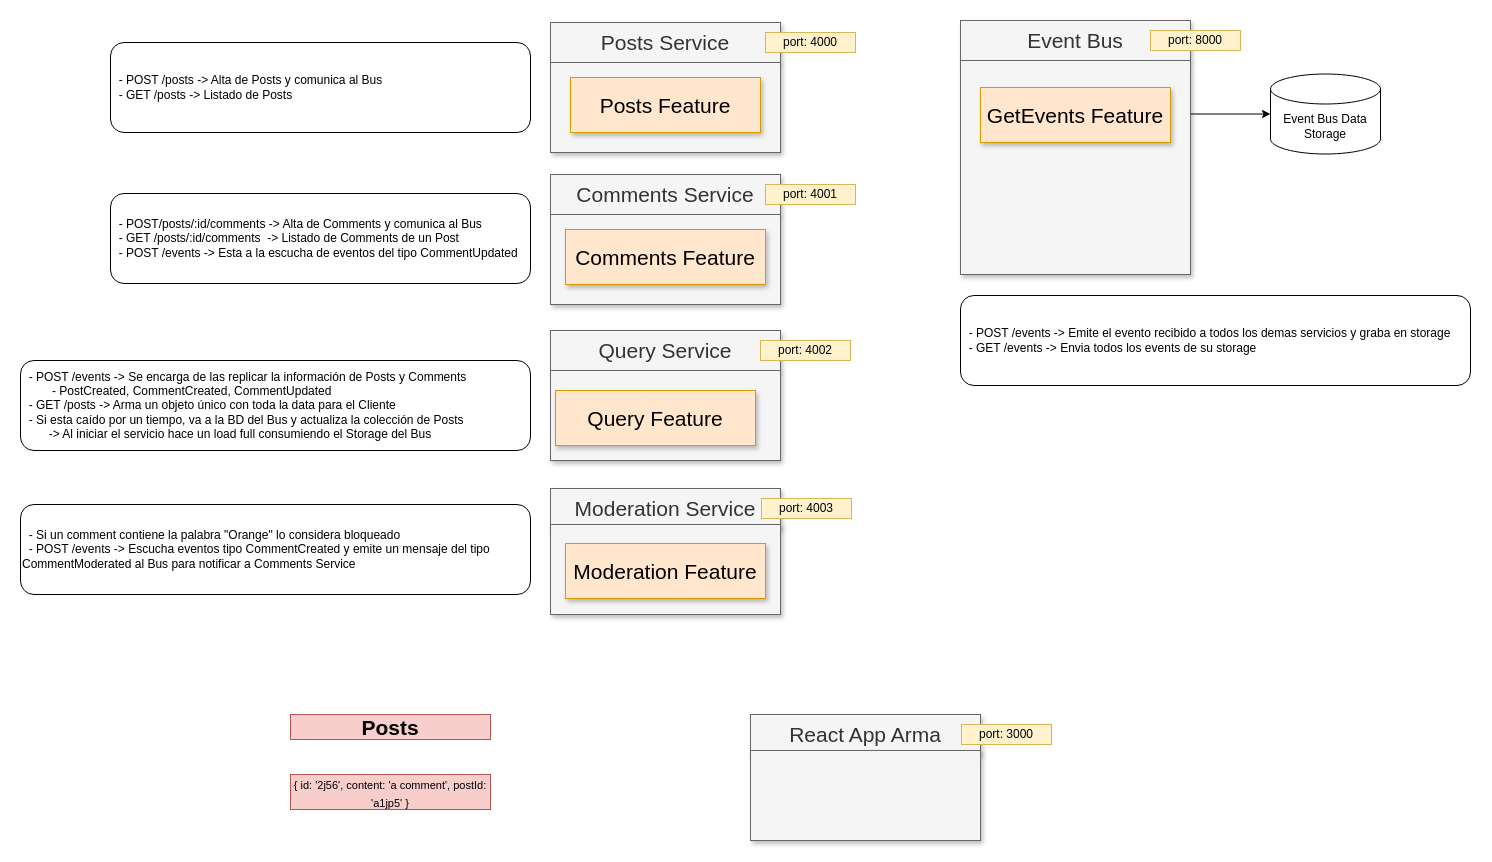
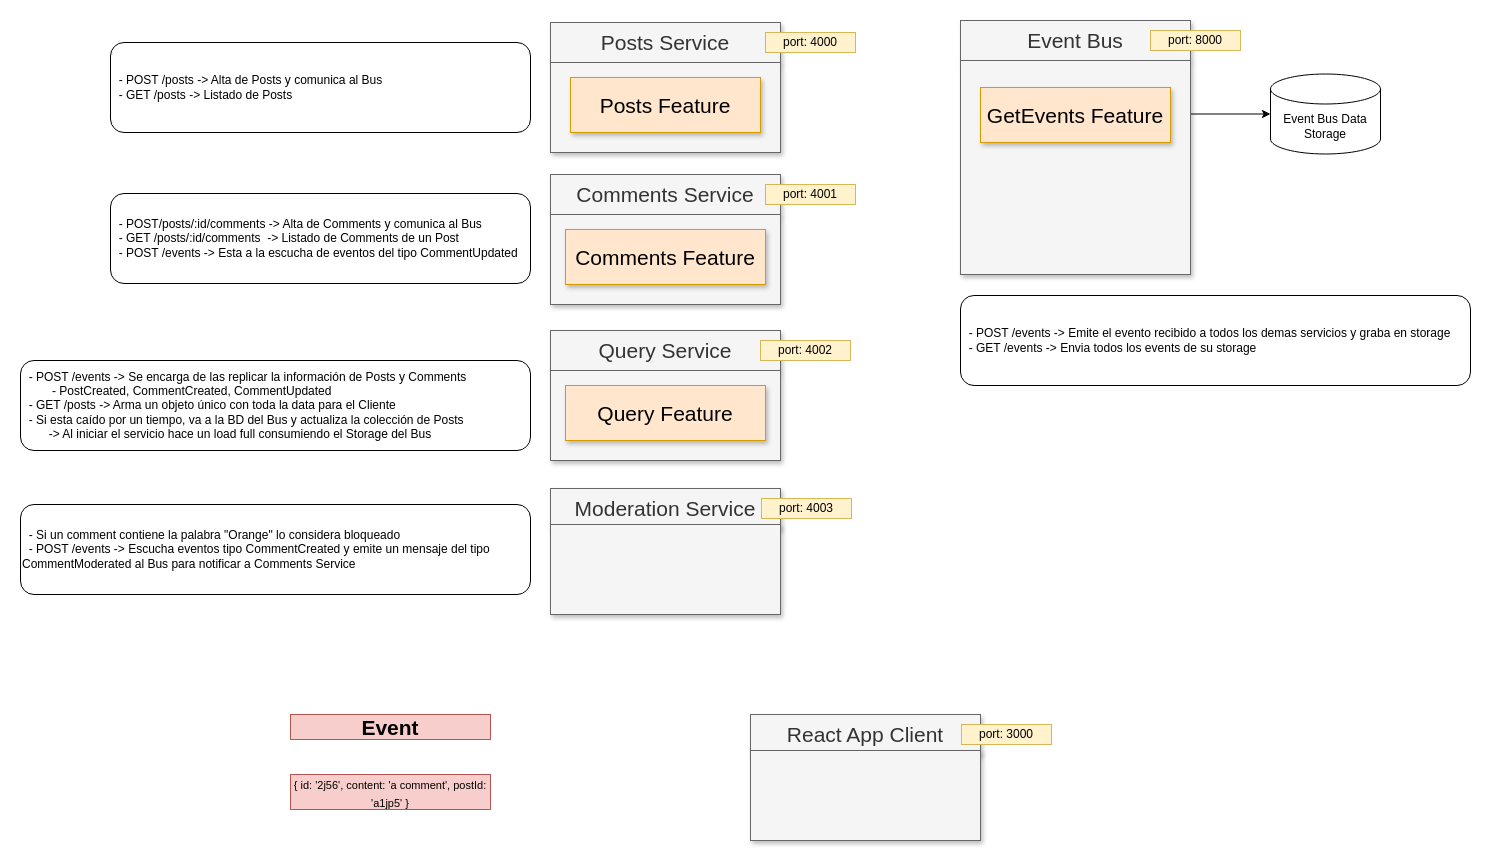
- <mxCell id="10" value="Query Feature" style="whiteSpace=wrap;html=1;rounded=0;shadow=1;fontSize=21;align=center;fillColor=#ffe6cc;strokeColor=#d79b00;fontStyle=0" parent="1" vertex="1"><mxGeometry x="555" y="390" width="200" height="55" as="geometry" /></mxCell>
+ <mxCell id="10" value="Query Feature" style="whiteSpace=wrap;html=1;rounded=0;shadow=1;fontSize=21;align=center;fillColor=#ffe6cc;strokeColor=#d79b00;fontStyle=0" parent="1" vertex="1"><mxGeometry x="565" y="385" width="200" height="55" as="geometry" /></mxCell>
- <mxCell id="20" value="Moderation Feature" style="whiteSpace=wrap;html=1;rounded=0;shadow=1;fontSize=21;align=center;fillColor=#ffe6cc;strokeColor=#d79b00;fontStyle=0" parent="1" vertex="1"><mxGeometry x="565" y="543" width="200" height="55" as="geometry" /></mxCell>
- <mxCell id="17" value="&lt;b&gt;Posts&lt;/b&gt;" style="rounded=0;whiteSpace=wrap;html=1;shadow=0;fontSize=21;fillColor=#f8cecc;strokeColor=#b85450;" parent="15" vertex="1"><mxGeometry width="200" height="25" as="geometry" /></mxCell>
+ <mxCell id="17" value="&lt;b&gt;Event&lt;/b&gt;" style="rounded=0;whiteSpace=wrap;html=1;shadow=0;fontSize=21;fillColor=#f8cecc;strokeColor=#b85450;" parent="15" vertex="1"><mxGeometry width="200" height="25" as="geometry" /></mxCell>
- <mxCell id="31" value="React App Arma" style="rounded=0;whiteSpace=wrap;html=1;shadow=1;fontSize=21;align=center;fillColor=#f5f5f5;strokeColor=#666666;fontColor=#333333;fontStyle=0" vertex="1" parent="1"><mxGeometry x="750" y="714" width="230" height="40" as="geometry" /></mxCell>
+ <mxCell id="31" value="React App Client" style="rounded=0;whiteSpace=wrap;html=1;shadow=1;fontSize=21;align=center;fillColor=#f5f5f5;strokeColor=#666666;fontColor=#333333;fontStyle=0" vertex="1" parent="1"><mxGeometry x="750" y="714" width="230" height="40" as="geometry" /></mxCell>
